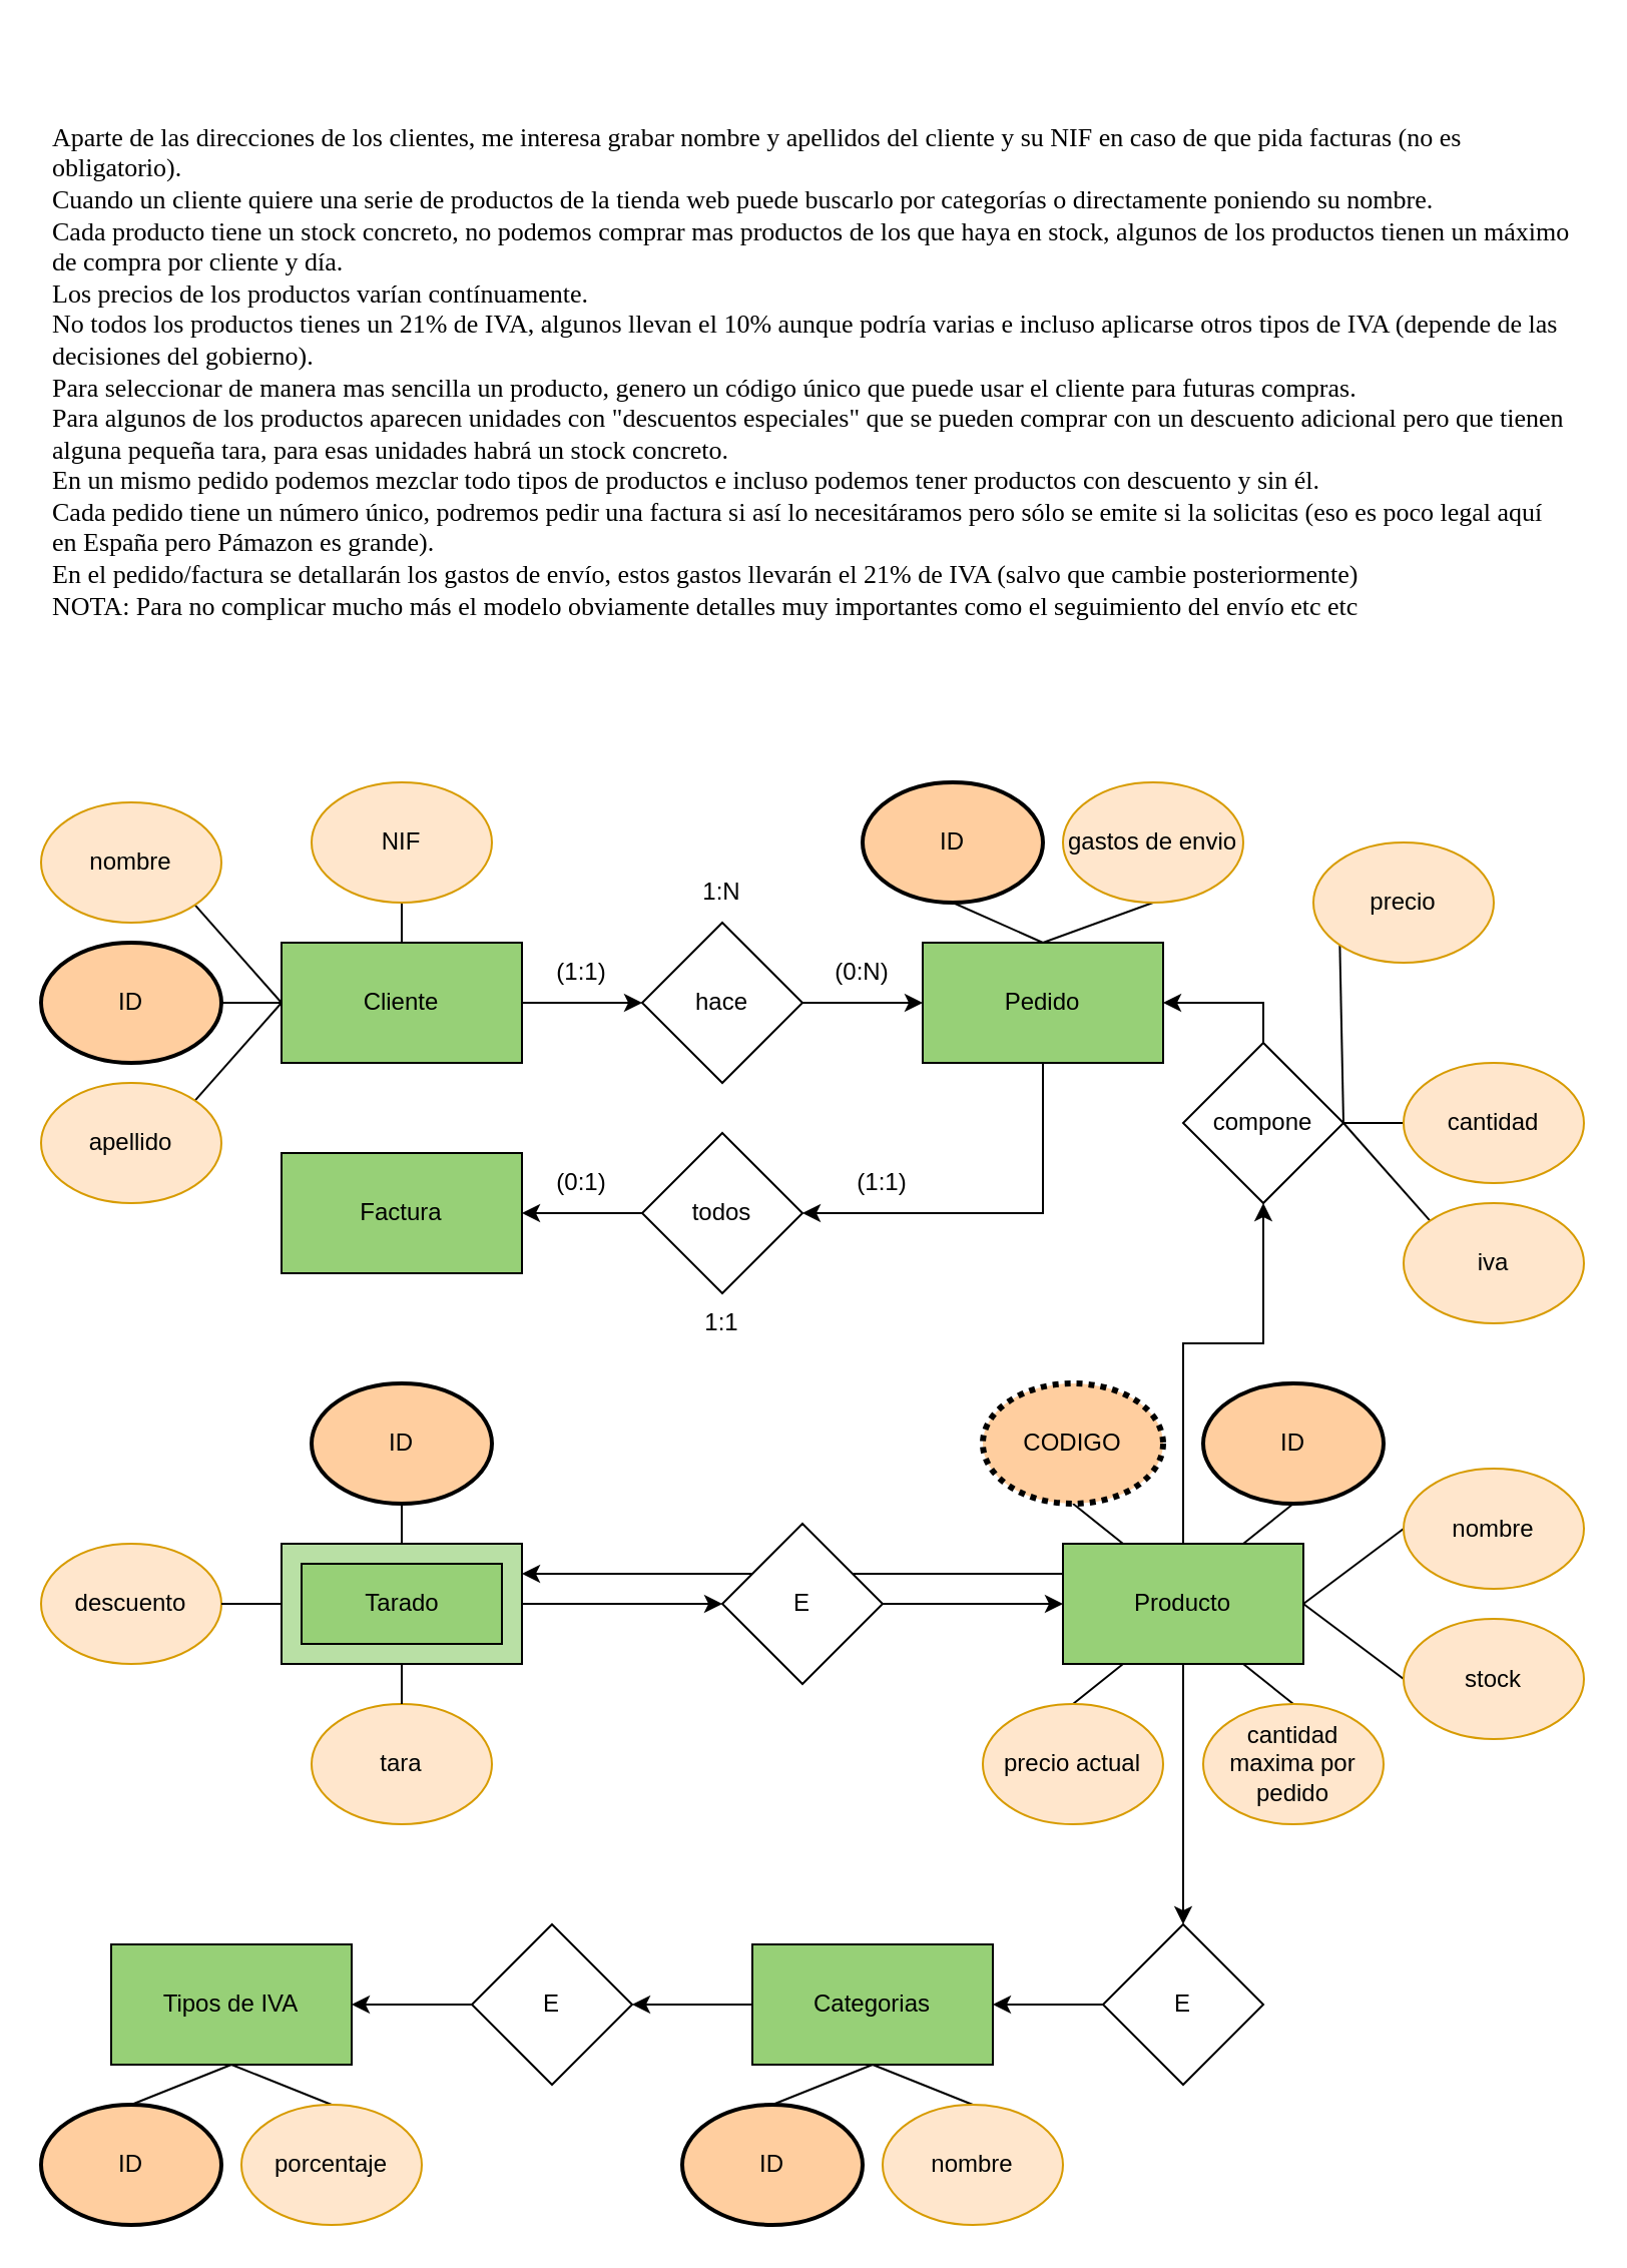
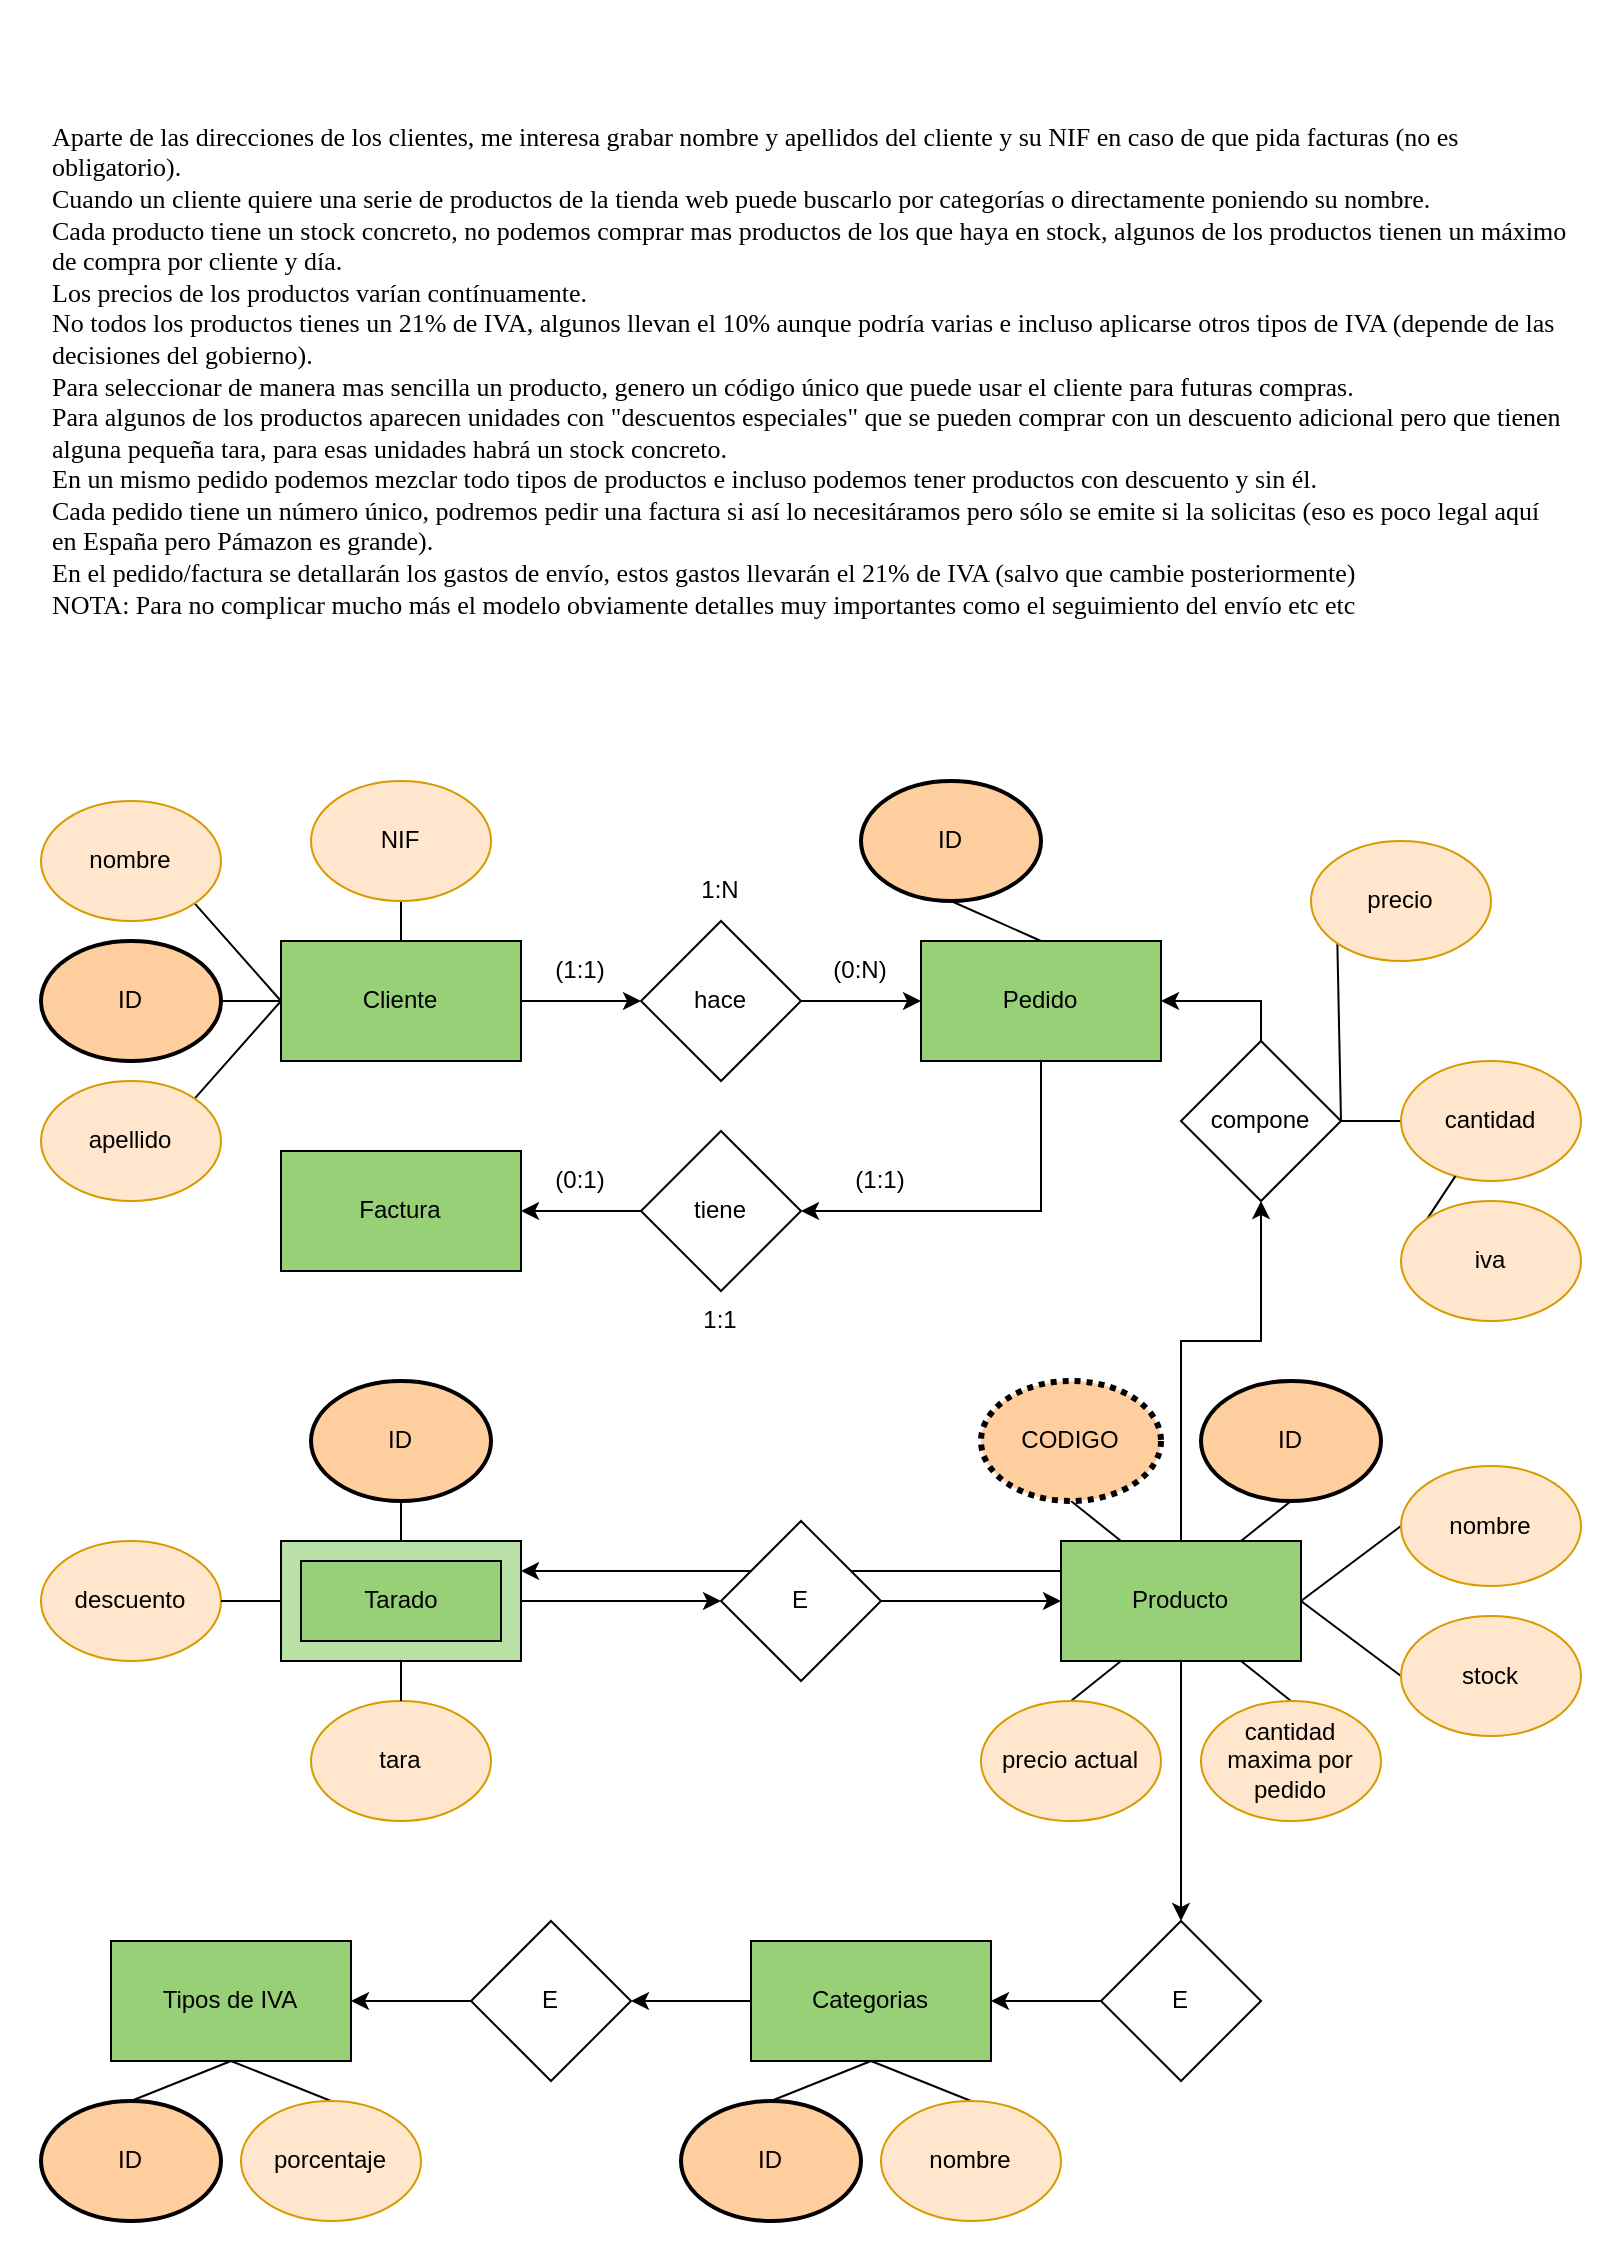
- <mxCell id="56" value="gastos de envio" style="ellipse;whiteSpace=wrap;html=1;strokeWidth=1;fillColor=#ffe6cc;strokeColor=#d79b00;" vertex="1" parent="1"><mxGeometry x="530" y="390" width="90" height="60" as="geometry" /></mxCell>
- <mxCell id="55" style="rounded=0;orthogonalLoop=1;jettySize=auto;html=1;exitX=0.5;exitY=1;exitDx=0;exitDy=0;entryX=0.5;entryY=0;entryDx=0;entryDy=0;endArrow=none;endFill=0;" edge="1" parent="1" source="56" target="22"><mxGeometry relative="1" as="geometry" /></mxCell>
- <mxCell id="73" style="rounded=0;orthogonalLoop=1;jettySize=auto;html=1;exitX=0;exitY=0;exitDx=0;exitDy=0;entryX=1;entryY=0.5;entryDx=0;entryDy=0;endArrow=none;endFill=0;" edge="1" parent="1" source="74" target="29"><mxGeometry relative="1" as="geometry" /></mxCell>
+ <mxCell id="73" style="rounded=0;orthogonalLoop=1;jettySize=auto;html=1;exitX=0;exitY=0;exitDx=0;exitDy=0;endArrow=none;endFill=0;" edge="1" parent="1" source="74" target="72"><mxGeometry relative="1" as="geometry" /></mxCell>
- <mxCell id="26" value="todos" style="rhombus;whiteSpace=wrap;html=1;" vertex="1" parent="1"><mxGeometry x="320" y="565" width="80" height="80" as="geometry" /></mxCell>
+ <mxCell id="26" value="tiene" style="rhombus;whiteSpace=wrap;html=1;" vertex="1" parent="1"><mxGeometry x="320" y="565" width="80" height="80" as="geometry" /></mxCell>
